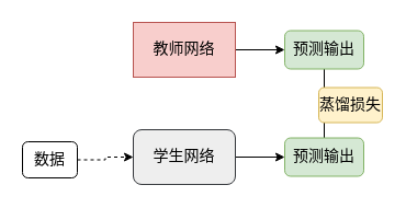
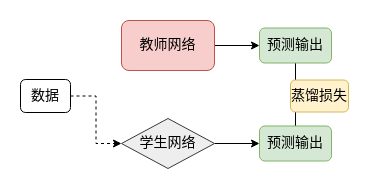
- <mxCell id="5" value="&lt;font style=&quot;font-size: 14px;&quot; face=&quot;宋体&quot;&gt;教师网络&lt;/font&gt;" style="whiteSpace=wrap;html=1;fillColor=#f8cecc;strokeColor=#b85450;rounded=0;" vertex="1" parent="1"><mxGeometry x="121" y="20" width="93" height="50" as="geometry" /></mxCell>
+ <mxCell id="5" value="&lt;font style=&quot;font-size: 14px;&quot; face=&quot;宋体&quot;&gt;教师网络&lt;/font&gt;" style="rounded=1;whiteSpace=wrap;html=1;fillColor=#f8cecc;strokeColor=#b85450;" vertex="1" parent="1"><mxGeometry x="121" y="20" width="93" height="50" as="geometry" /></mxCell>
- <mxCell id="7" value="&lt;font style=&quot;font-size: 14px;&quot; face=&quot;宋体&quot;&gt;学生网络&lt;/font&gt;" style="rounded=1;whiteSpace=wrap;html=1;fillColor=#eeeeee;strokeColor=#36393d;" vertex="1" parent="1"><mxGeometry x="121" y="118" width="93" height="50" as="geometry" /></mxCell>
+ <mxCell id="7" value="&lt;font style=&quot;font-size: 14px;&quot; face=&quot;宋体&quot;&gt;学生网络&lt;/font&gt;" style="rhombus;whiteSpace=wrap;html=1;fillColor=#eeeeee;strokeColor=#36393d;" vertex="1" parent="1"><mxGeometry x="121" y="118" width="93" height="50" as="geometry" /></mxCell>
- <mxCell id="3" value="&lt;font style=&quot;font-size: 14px;&quot; face=&quot;宋体&quot;&gt;数据&lt;/font&gt;" style="rounded=1;whiteSpace=wrap;html=1;" vertex="1" parent="1"><mxGeometry x="20" y="129" width="50" height="33" as="geometry" /></mxCell>
+ <mxCell id="3" value="&lt;font style=&quot;font-size: 14px;&quot; face=&quot;宋体&quot;&gt;数据&lt;/font&gt;" style="rounded=1;whiteSpace=wrap;html=1;" vertex="1" parent="1"><mxGeometry x="20" y="79" width="50" height="33" as="geometry" /></mxCell>
